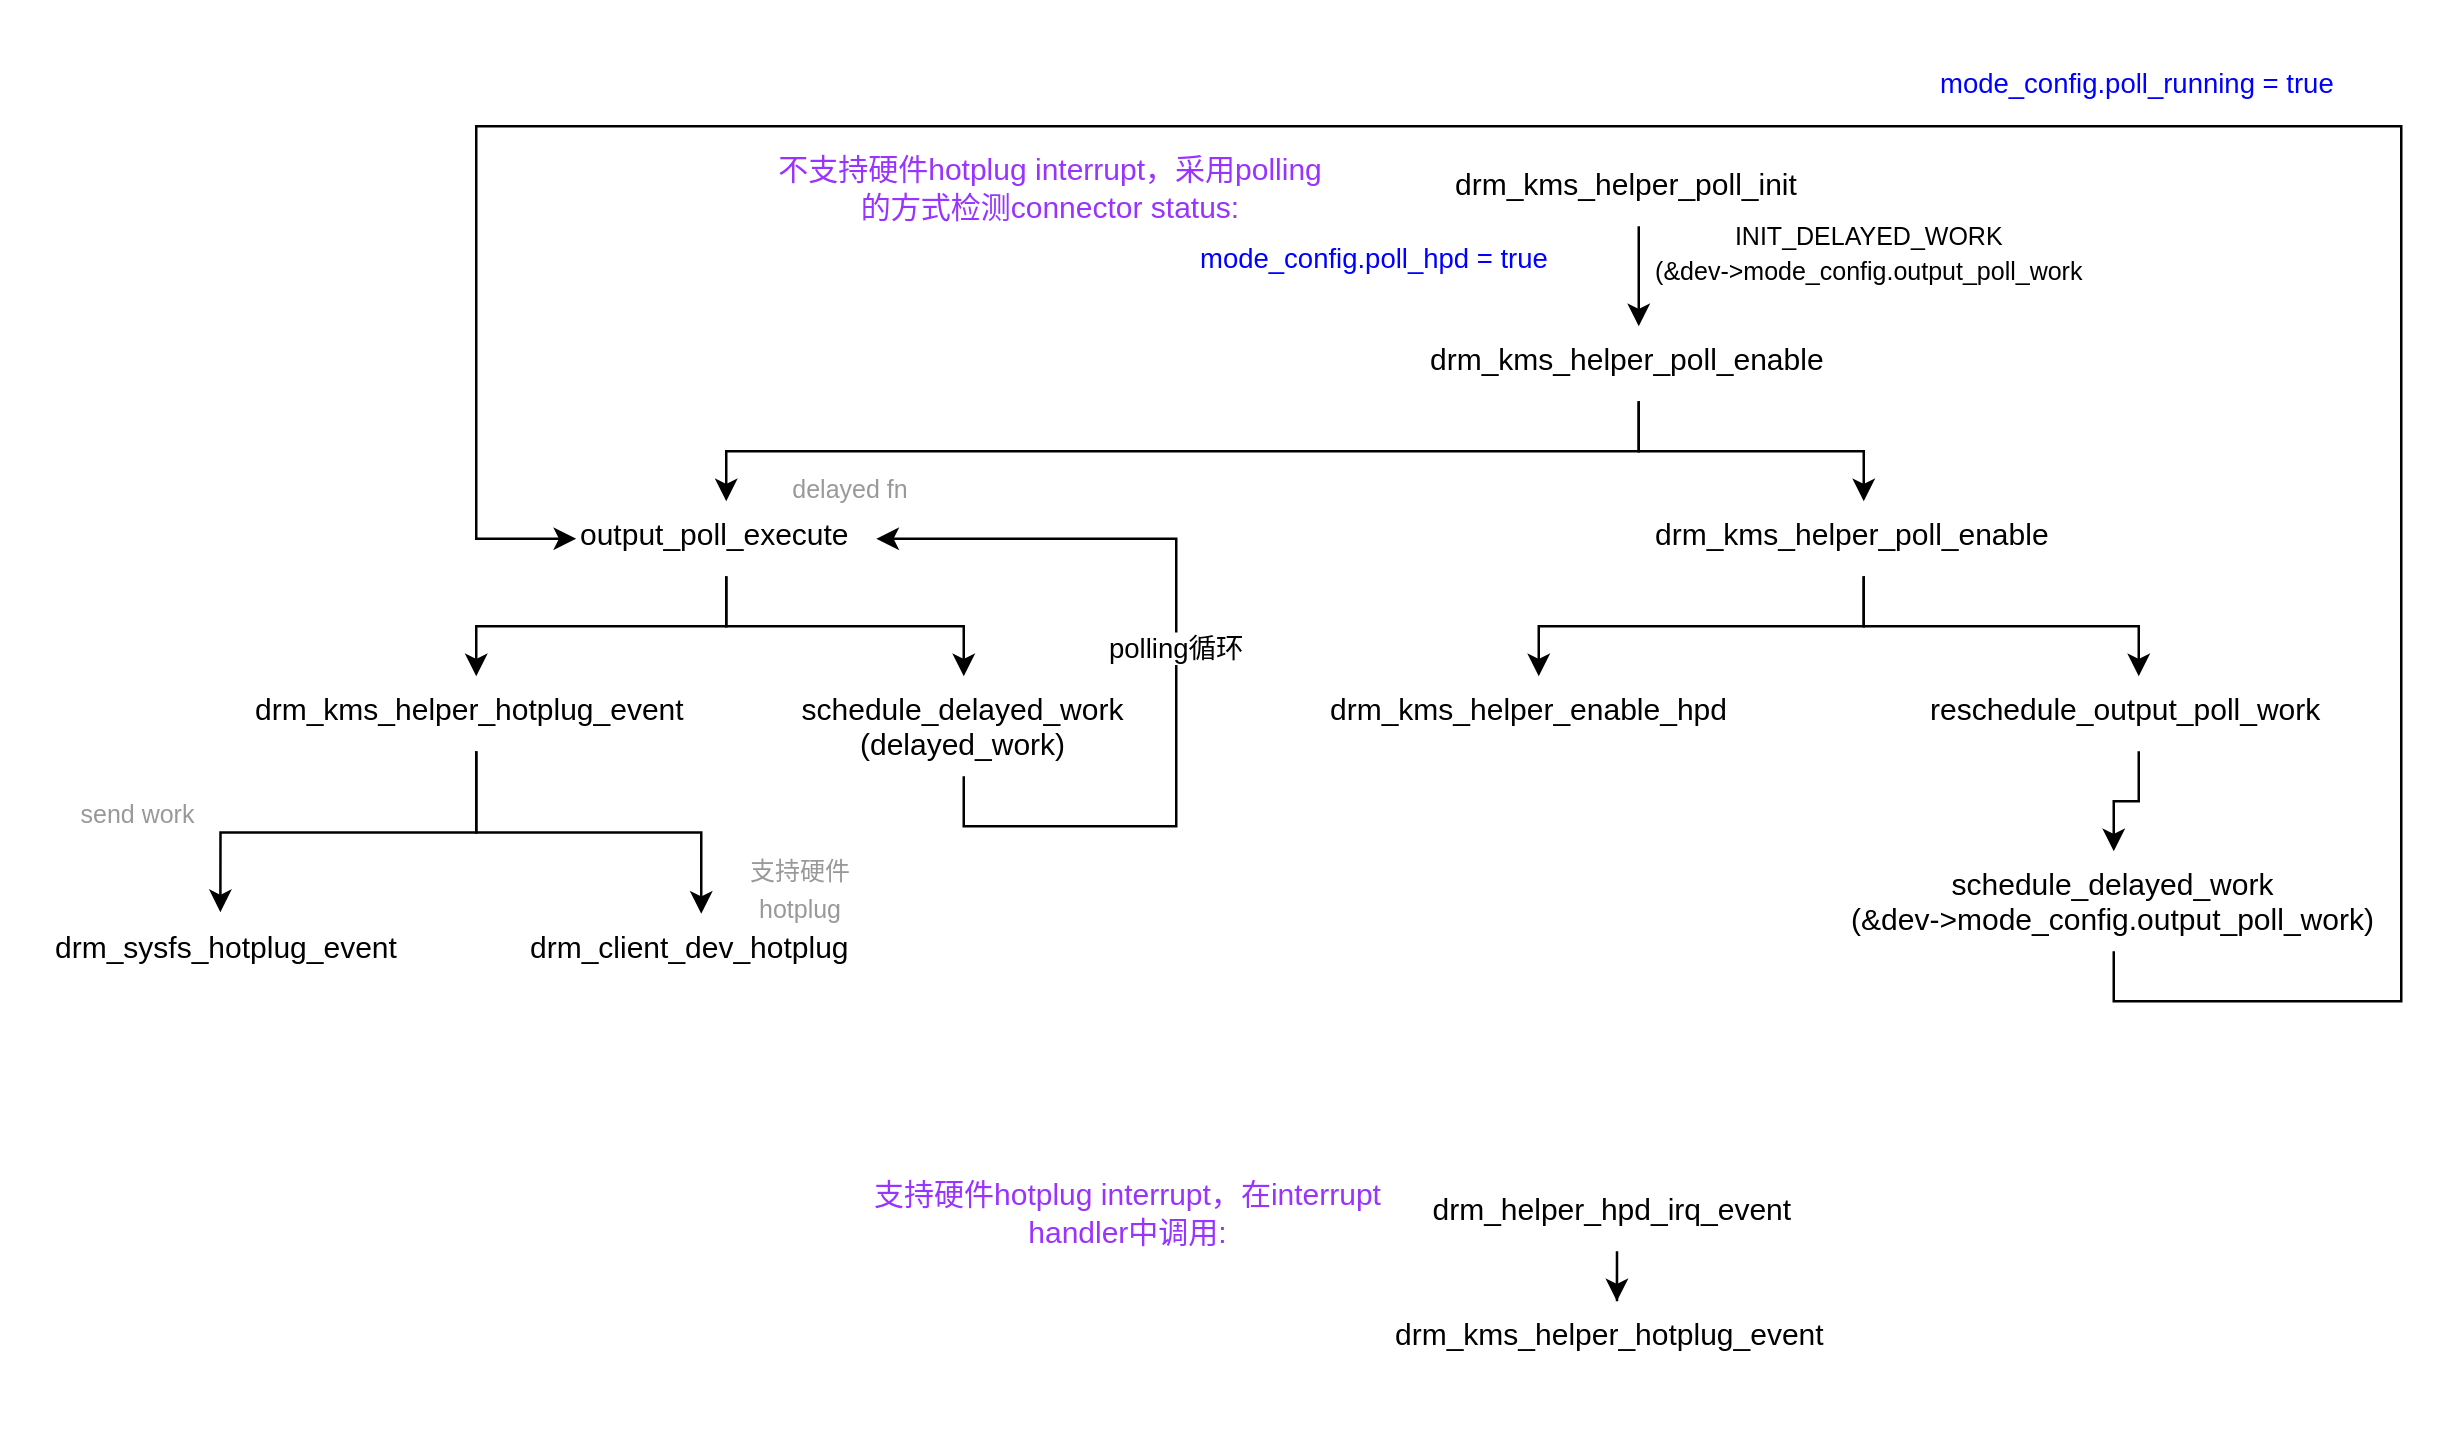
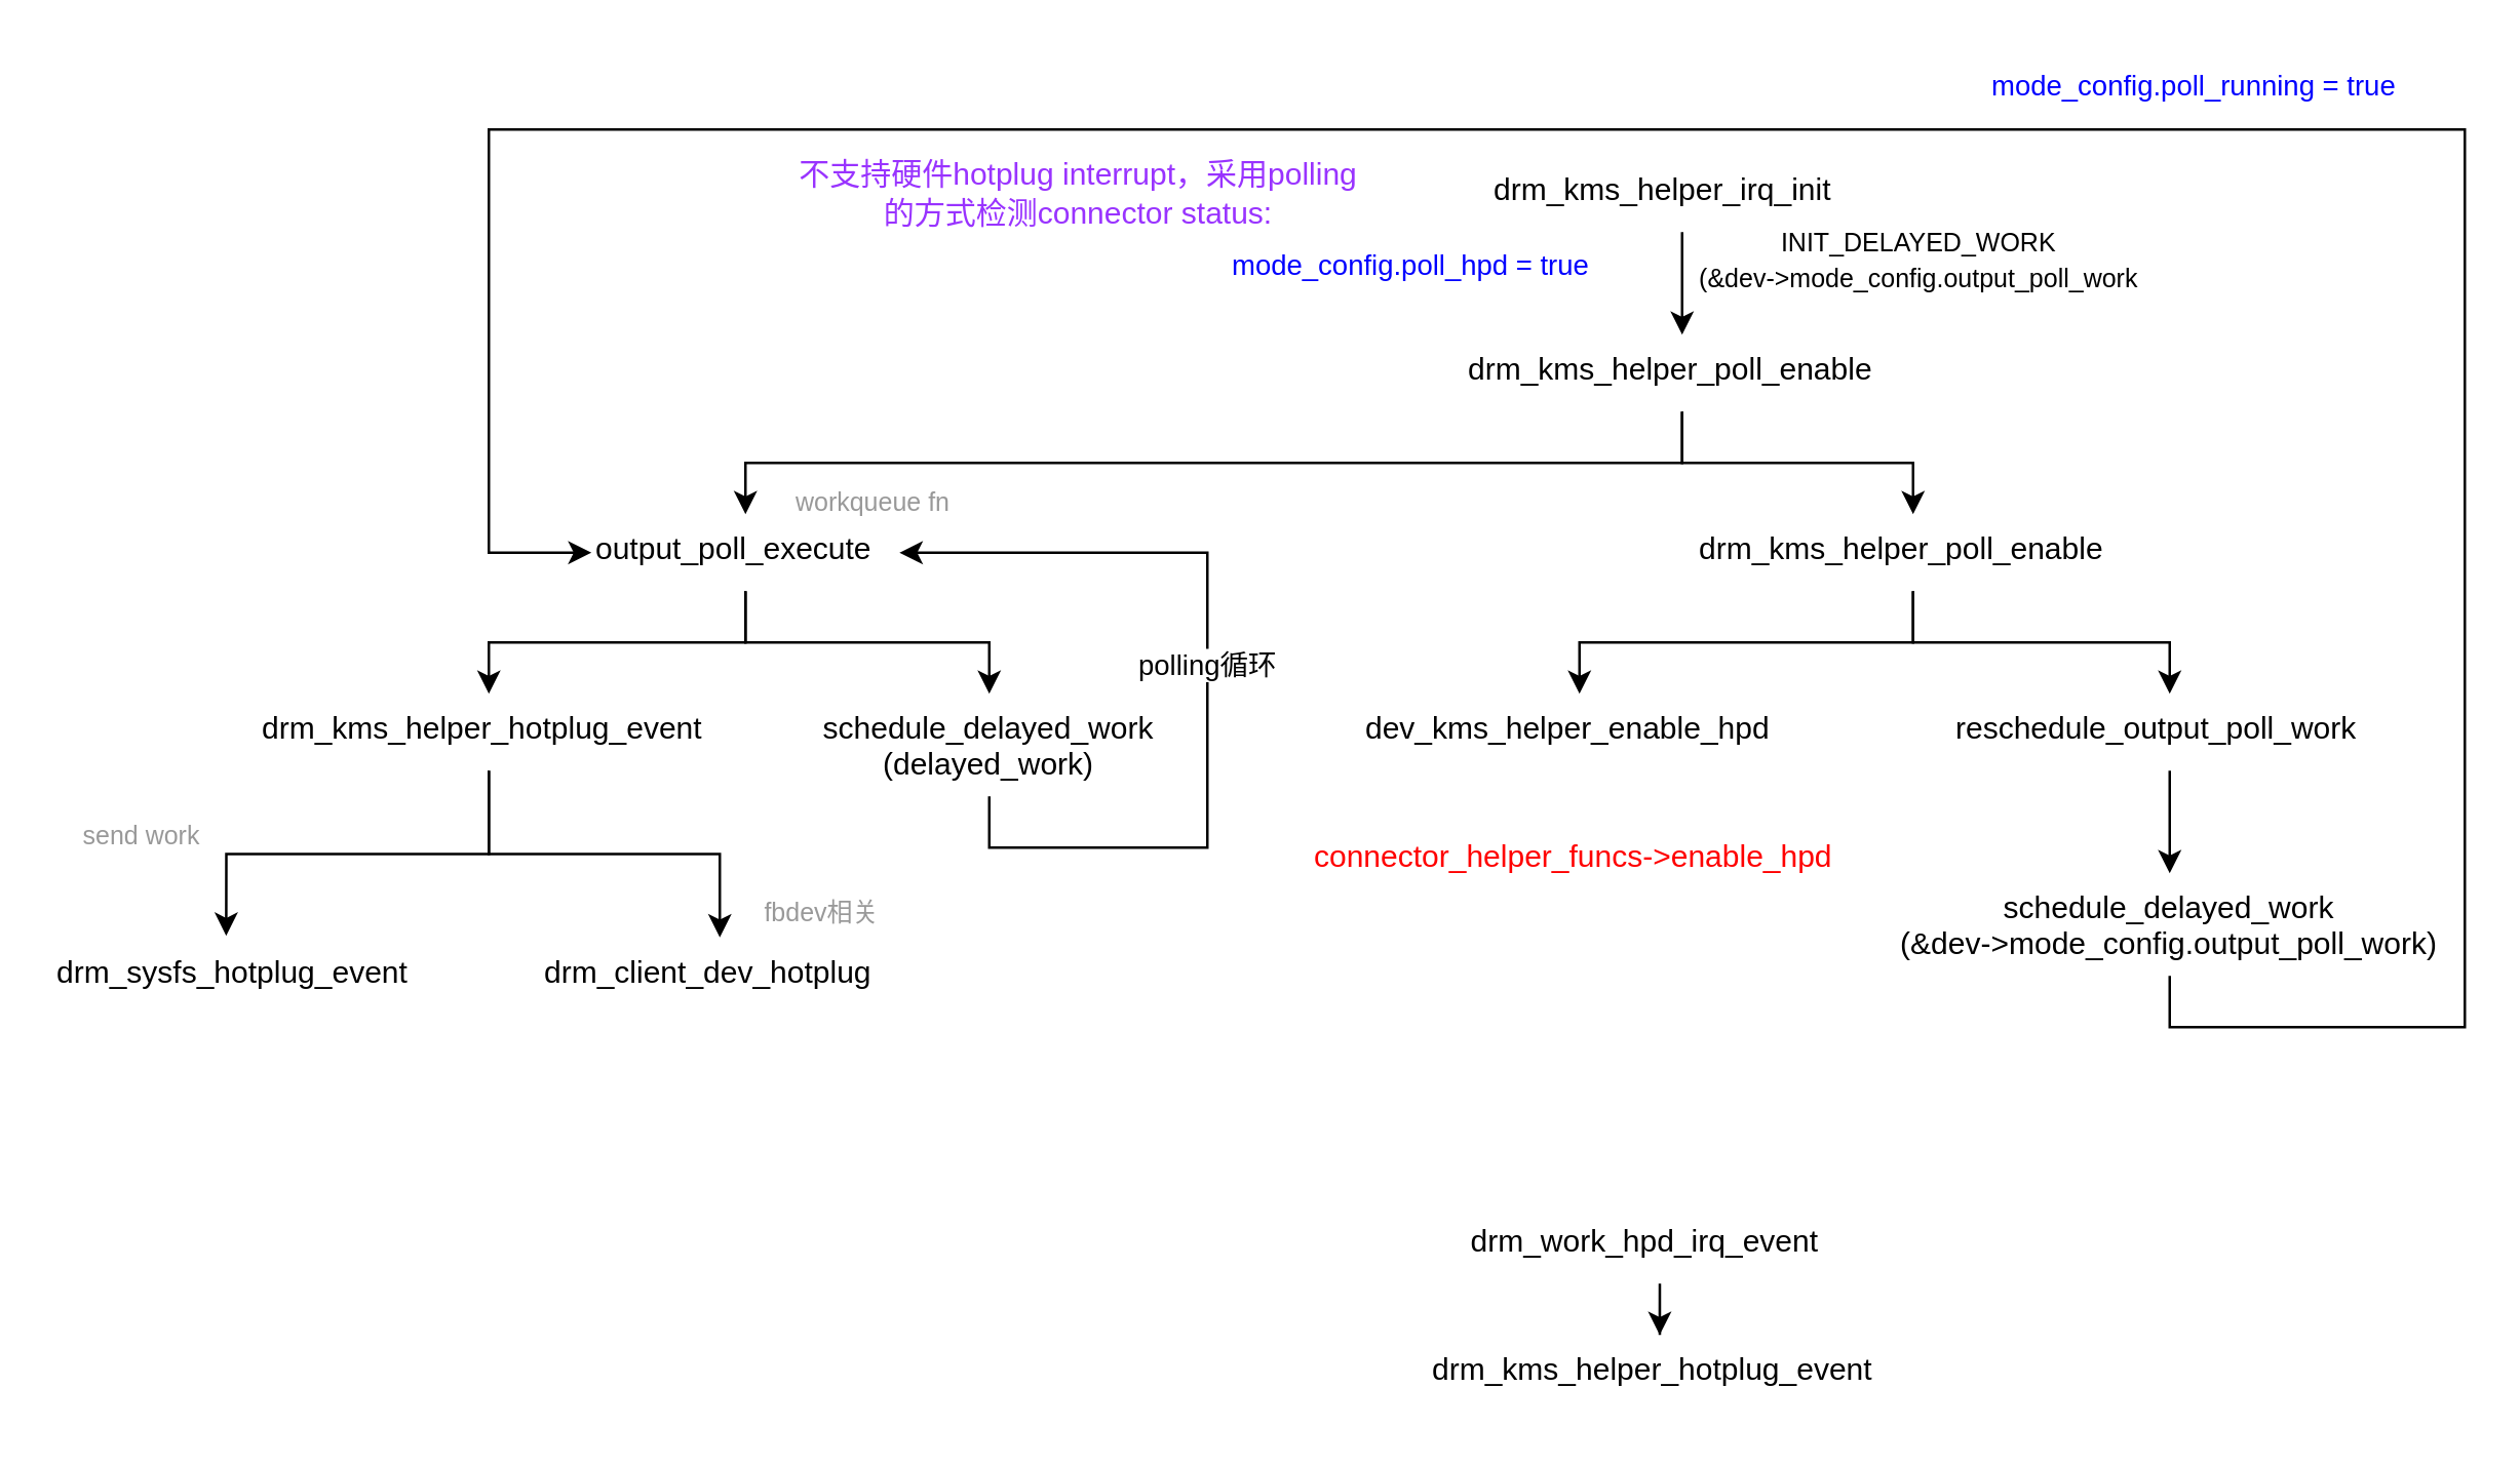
- <mxCell id="3" value="drm_kms_helper_poll_init" style="text;whiteSpace=wrap;html=1;" vertex="1" parent="1"><mxGeometry x="580" y="60" width="150" height="30" as="geometry" /></mxCell>
+ <mxCell id="3" value="drm_kms_helper_irq_init" style="text;whiteSpace=wrap;html=1;" vertex="1" parent="1"><mxGeometry x="580" y="60" width="150" height="30" as="geometry" /></mxCell>
- <mxCell id="10" value="&lt;font style=&quot;font-size: 10px;&quot;&gt;delayed fn&lt;/font&gt;" style="text;html=1;align=center;verticalAlign=middle;whiteSpace=wrap;rounded=0;fontSize=10;fontColor=#999999;" vertex="1" parent="1"><mxGeometry x="300" y="180" width="80" height="30" as="geometry" /></mxCell>
+ <mxCell id="10" value="&lt;font style=&quot;font-size: 10px;&quot;&gt;workqueue fn&lt;/font&gt;" style="text;html=1;align=center;verticalAlign=middle;whiteSpace=wrap;rounded=0;fontSize=10;fontColor=#999999;" vertex="1" parent="1"><mxGeometry x="300" y="180" width="80" height="30" as="geometry" /></mxCell>
- <mxCell id="14" value="drm_kms_helper_enable_hpd" style="text;whiteSpace=wrap;html=1;" vertex="1" parent="1"><mxGeometry x="530" y="270" width="170" height="30" as="geometry" /></mxCell>
+ <mxCell id="14" value="dev_kms_helper_enable_hpd" style="text;whiteSpace=wrap;html=1;" vertex="1" parent="1"><mxGeometry x="530" y="270" width="170" height="30" as="geometry" /></mxCell>
- <mxCell id="17" value="reschedule_output_poll_work" style="text;whiteSpace=wrap;html=1;" vertex="1" parent="1"><mxGeometry x="770" y="270" width="170" height="30" as="geometry" /></mxCell>
+ <mxCell id="17" value="reschedule_output_poll_work" style="text;whiteSpace=wrap;html=1;" vertex="1" parent="1"><mxGeometry x="760" y="270" width="170" height="30" as="geometry" /></mxCell>
+ <mxCell id="15" value="&lt;font color=&quot;#ff0000&quot;&gt;connector_helper_funcs-&amp;gt;enable_hpd&lt;/font&gt;" style="text;whiteSpace=wrap;html=1;" vertex="1" parent="1"><mxGeometry x="510" y="320" width="210" height="30" as="geometry" /></mxCell>
- <mxCell id="31" value="&lt;font color=&quot;#999999&quot; style=&quot;font-size: 10px;&quot;&gt;支持硬件hotplug&lt;/font&gt;" style="text;html=1;align=center;verticalAlign=middle;whiteSpace=wrap;rounded=0;" vertex="1" parent="1"><mxGeometry x="290" y="340" width="60" height="30" as="geometry" /></mxCell>
+ <mxCell id="31" value="&lt;font color=&quot;#999999&quot; style=&quot;font-size: 10px;&quot;&gt;fbdev相关&lt;/font&gt;" style="text;html=1;align=center;verticalAlign=middle;whiteSpace=wrap;rounded=0;" vertex="1" parent="1"><mxGeometry x="290" y="340" width="60" height="30" as="geometry" /></mxCell>
- <mxCell id="36" value="&lt;font color=&quot;#9933ff&quot;&gt;支持硬件hotplug interrupt，在interrupt handler中调用:&lt;/font&gt;" style="text;html=1;align=center;verticalAlign=middle;whiteSpace=wrap;rounded=0;" vertex="1" parent="1"><mxGeometry x="341.25" y="470" width="220" height="30" as="geometry" /></mxCell>
- <mxCell id="34" value="drm_helper_hpd_irq_event" style="text;whiteSpace=wrap;html=1;" vertex="1" parent="1"><mxGeometry x="571.25" y="470" width="150" height="30" as="geometry" /></mxCell>
+ <mxCell id="34" value="drm_work_hpd_irq_event" style="text;whiteSpace=wrap;html=1;" vertex="1" parent="1"><mxGeometry x="571.25" y="470" width="150" height="30" as="geometry" /></mxCell>
